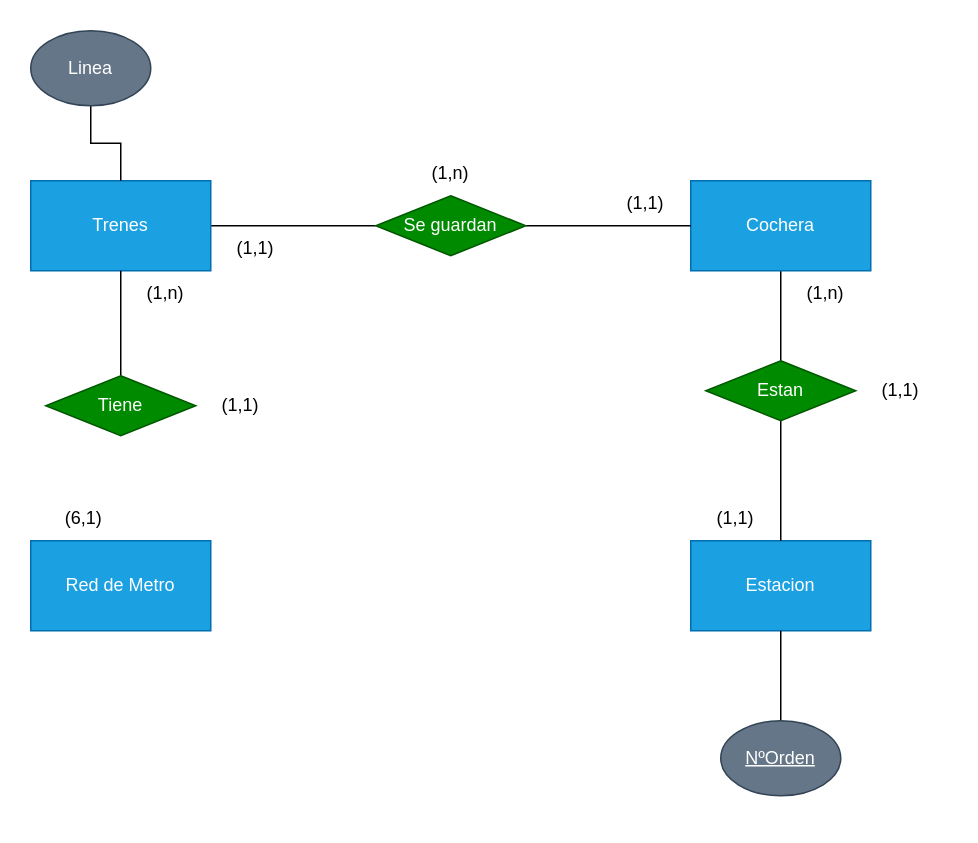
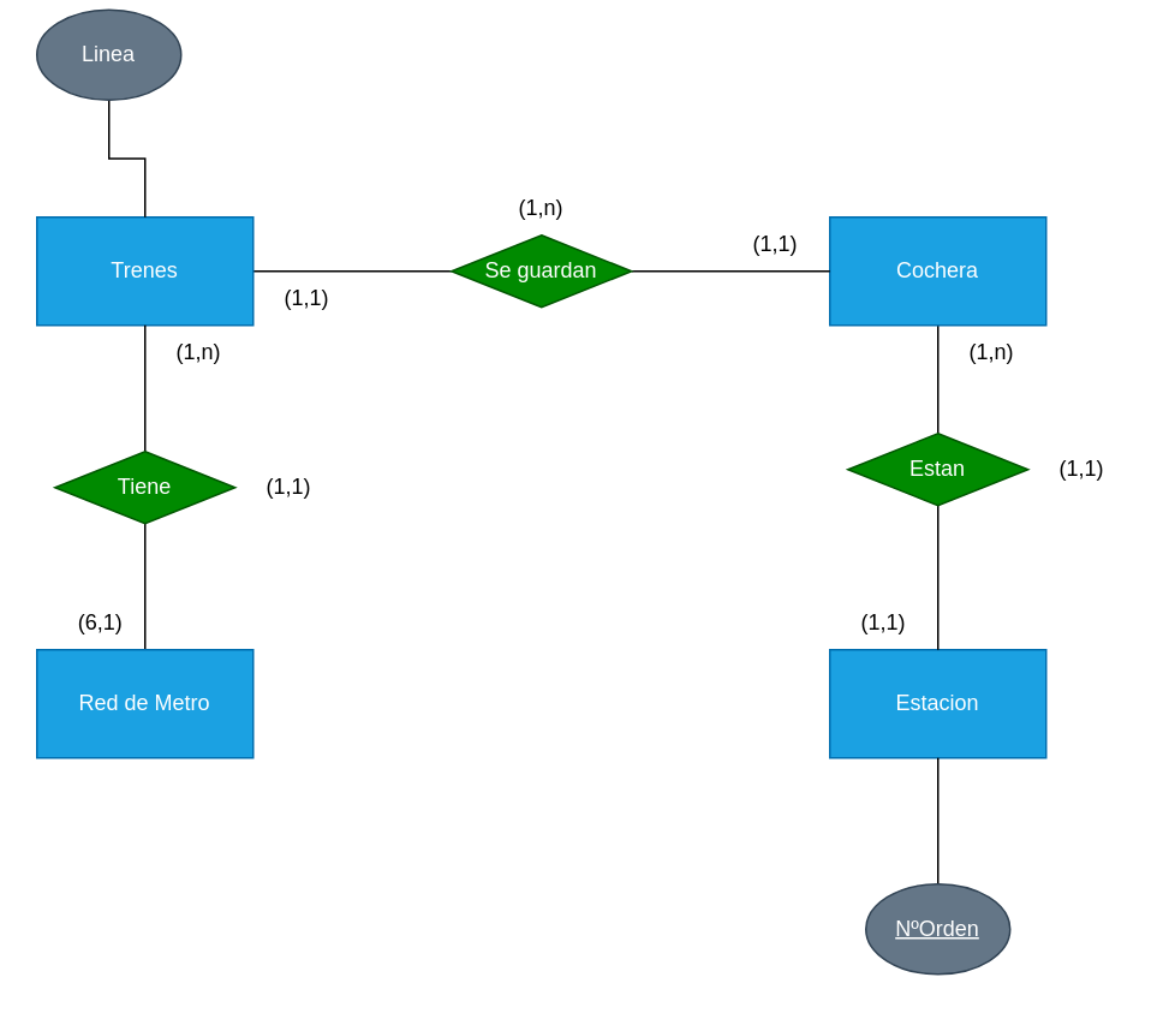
- <mxCell id="16" value="Linea" style="ellipse;whiteSpace=wrap;html=1;fillColor=#647687;fontColor=#ffffff;strokeColor=#314354;" parent="1" vertex="1"><mxGeometry x="20" width="80" height="50" as="geometry" y="20" /></mxCell>
+ <mxCell id="16" value="Linea" style="ellipse;whiteSpace=wrap;html=1;fillColor=#647687;fontColor=#ffffff;strokeColor=#314354;" parent="1" vertex="1"><mxGeometry x="20" y="5" width="80" height="50" as="geometry" /></mxCell>
+ <mxCell id="11" value="" style="edgeStyle=orthogonalEdgeStyle;rounded=0;orthogonalLoop=1;jettySize=auto;html=1;endArrow=none;endFill=0;" parent="1" source="12" target="14" edge="1"><mxGeometry relative="1" as="geometry" /></mxCell>
- <mxCell id="18" value="&lt;u&gt;NºOrden&lt;/u&gt;" style="ellipse;whiteSpace=wrap;html=1;fillColor=#647687;fontColor=#ffffff;strokeColor=#314354;" parent="1" vertex="1"><mxGeometry x="480" y="480" width="80" height="50" as="geometry" /></mxCell>
+ <mxCell id="18" value="&lt;u&gt;NºOrden&lt;/u&gt;" style="ellipse;whiteSpace=wrap;html=1;fillColor=#647687;fontColor=#ffffff;strokeColor=#314354;" parent="1" vertex="1"><mxGeometry x="480" y="490" width="80" height="50" as="geometry" /></mxCell>
